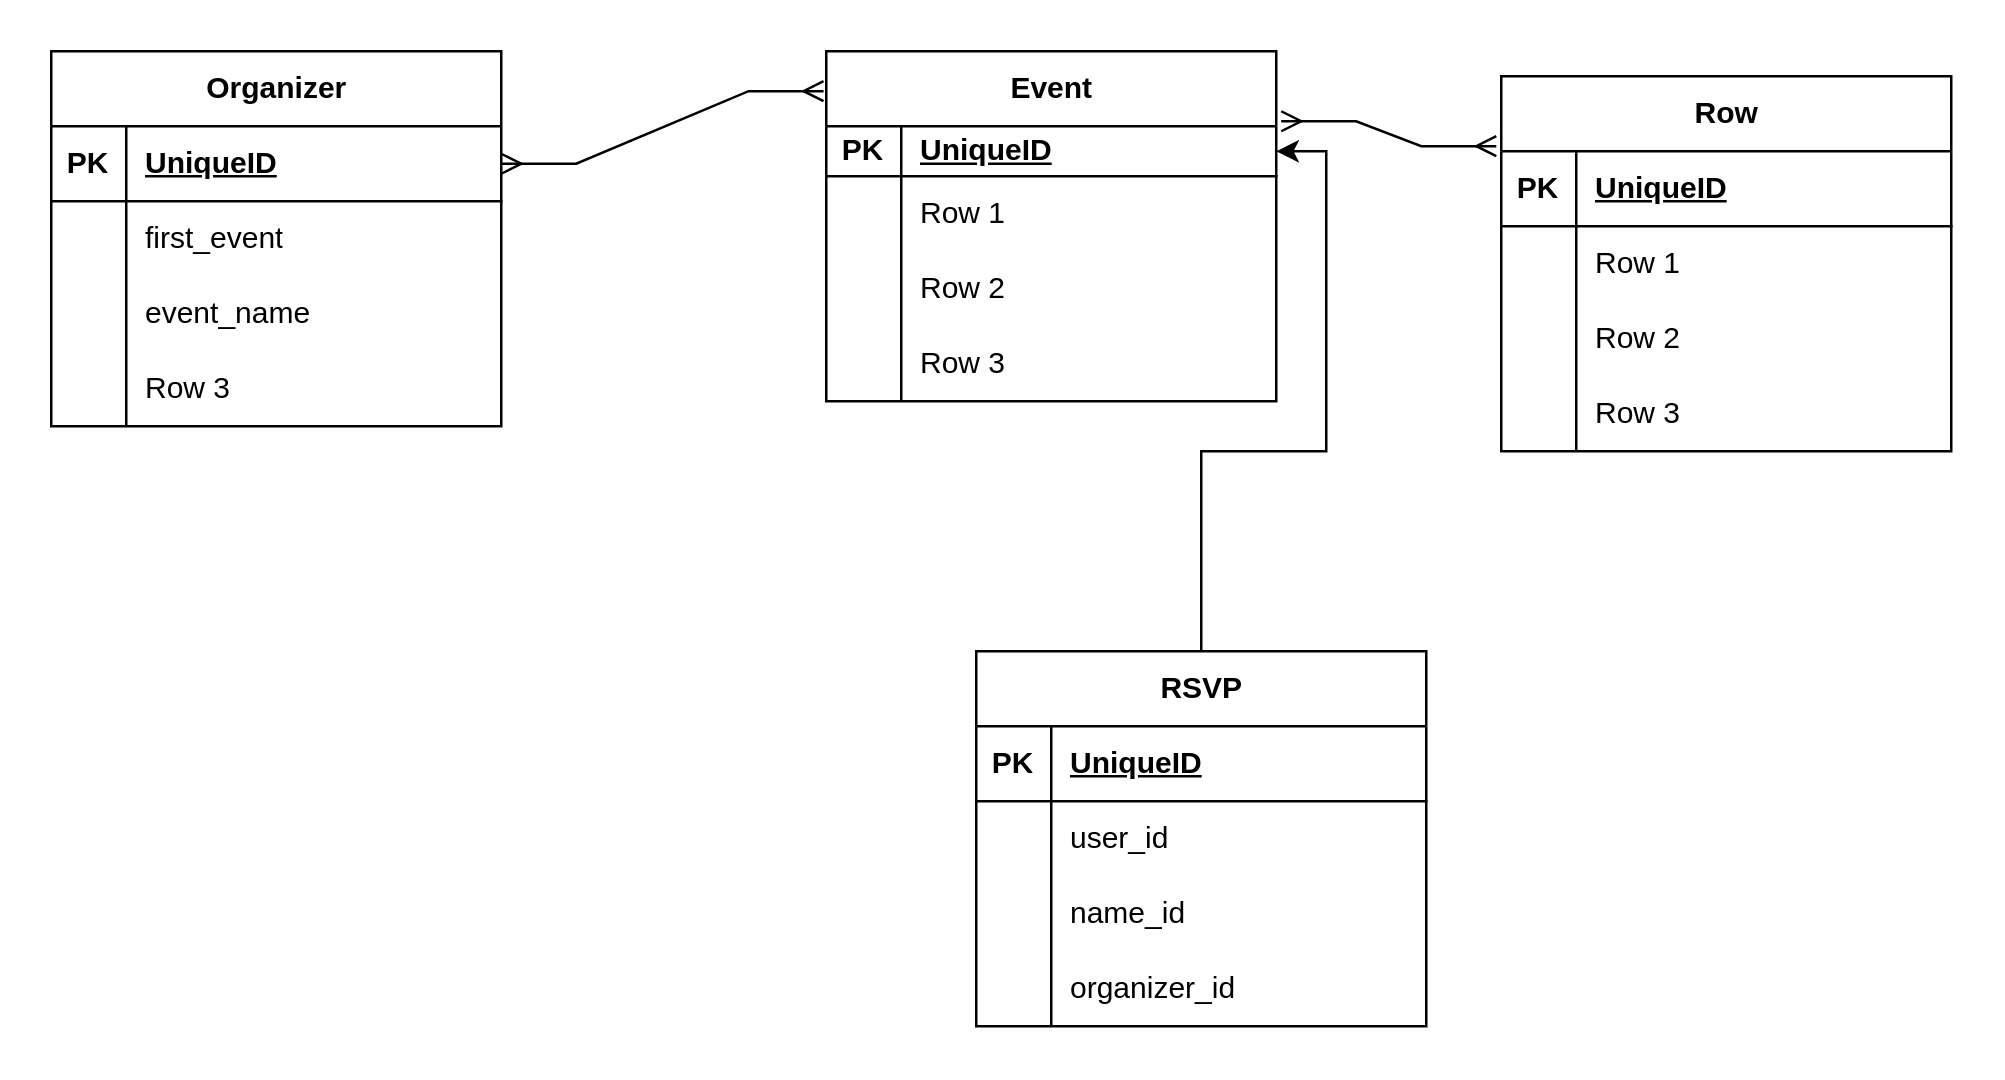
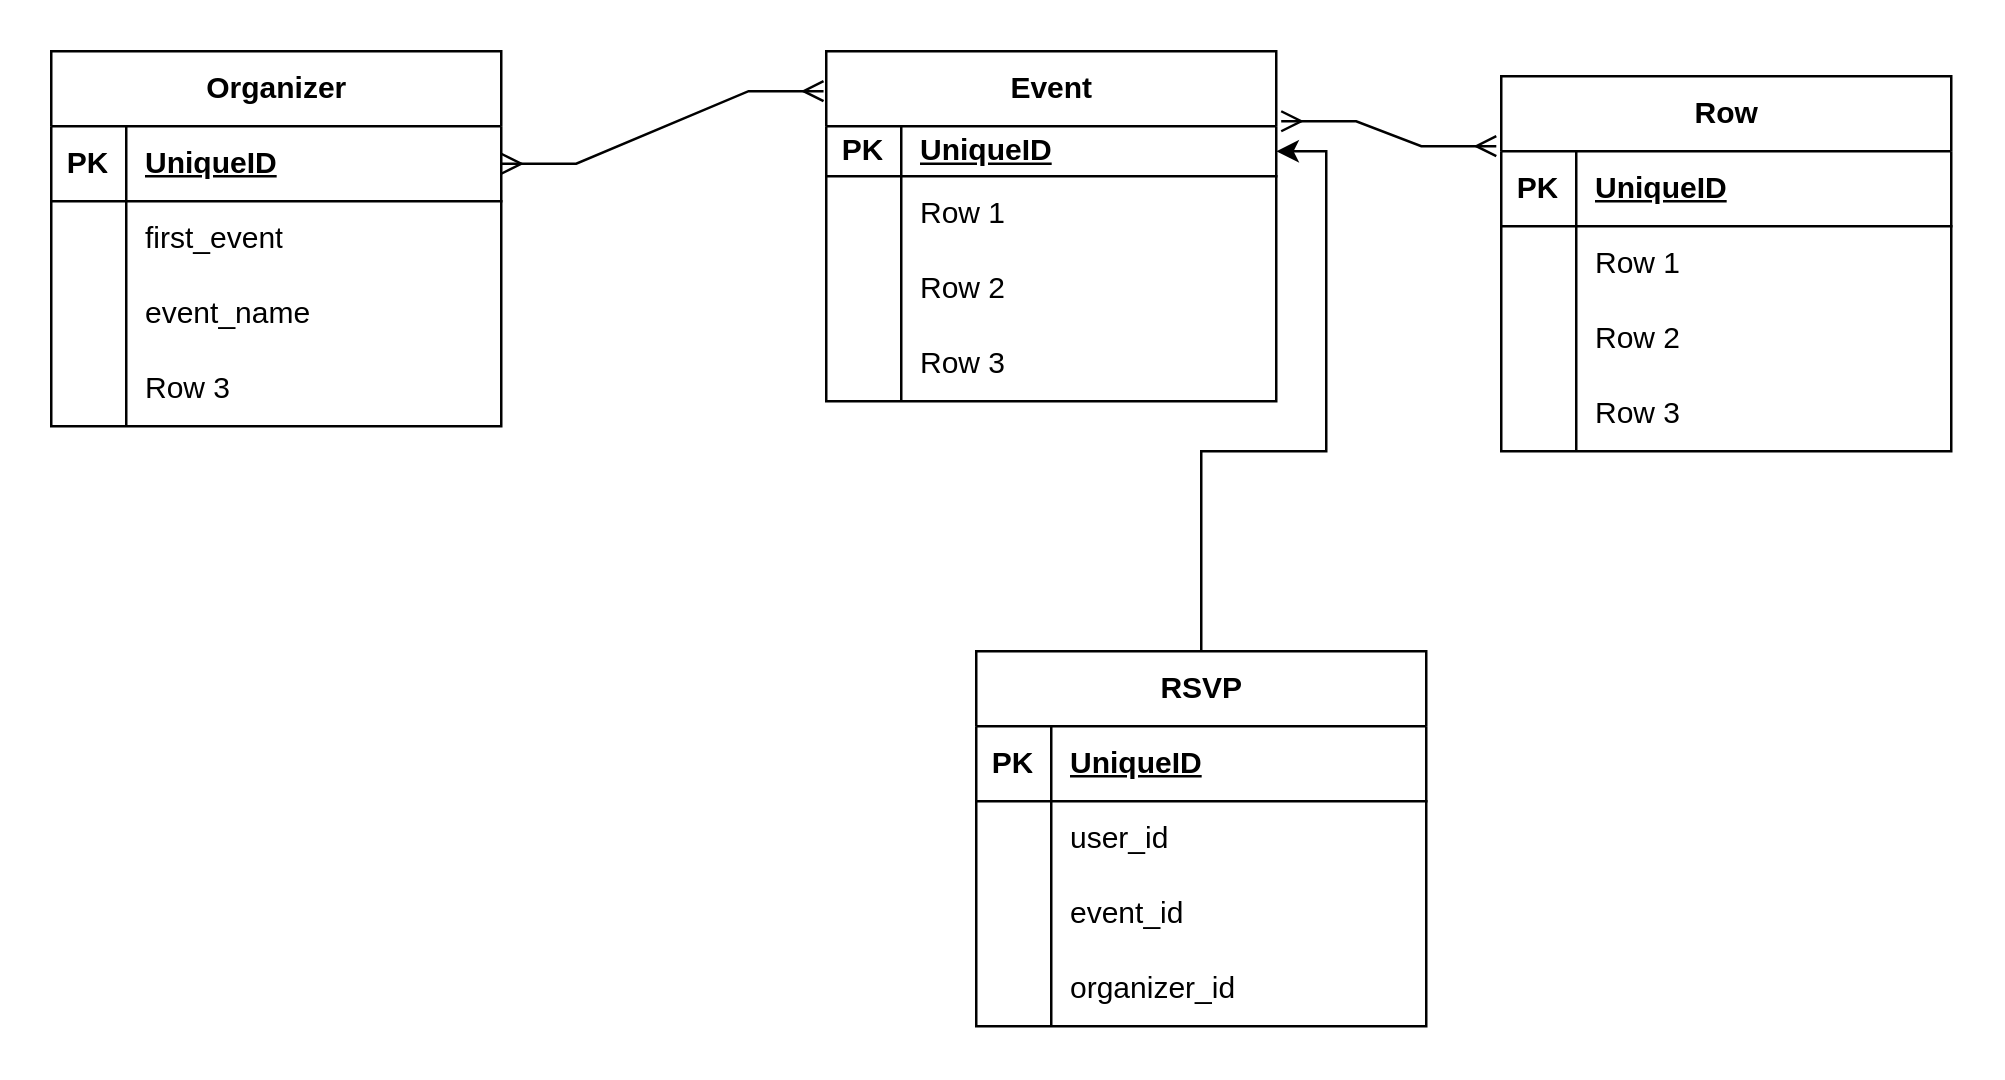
- <mxCell id="51" value="name_id" style="shape=partialRectangle;connectable=0;fillColor=none;top=0;left=0;bottom=0;right=0;align=left;spacingLeft=6;overflow=hidden;whiteSpace=wrap;html=1;" vertex="1" parent="49"><mxGeometry x="30" width="150" height="30" as="geometry"><mxRectangle width="150" height="30" as="alternateBounds" /></mxGeometry></mxCell>
+ <mxCell id="51" value="event_id" style="shape=partialRectangle;connectable=0;fillColor=none;top=0;left=0;bottom=0;right=0;align=left;spacingLeft=6;overflow=hidden;whiteSpace=wrap;html=1;" vertex="1" parent="49"><mxGeometry x="30" width="150" height="30" as="geometry"><mxRectangle width="150" height="30" as="alternateBounds" /></mxGeometry></mxCell>
